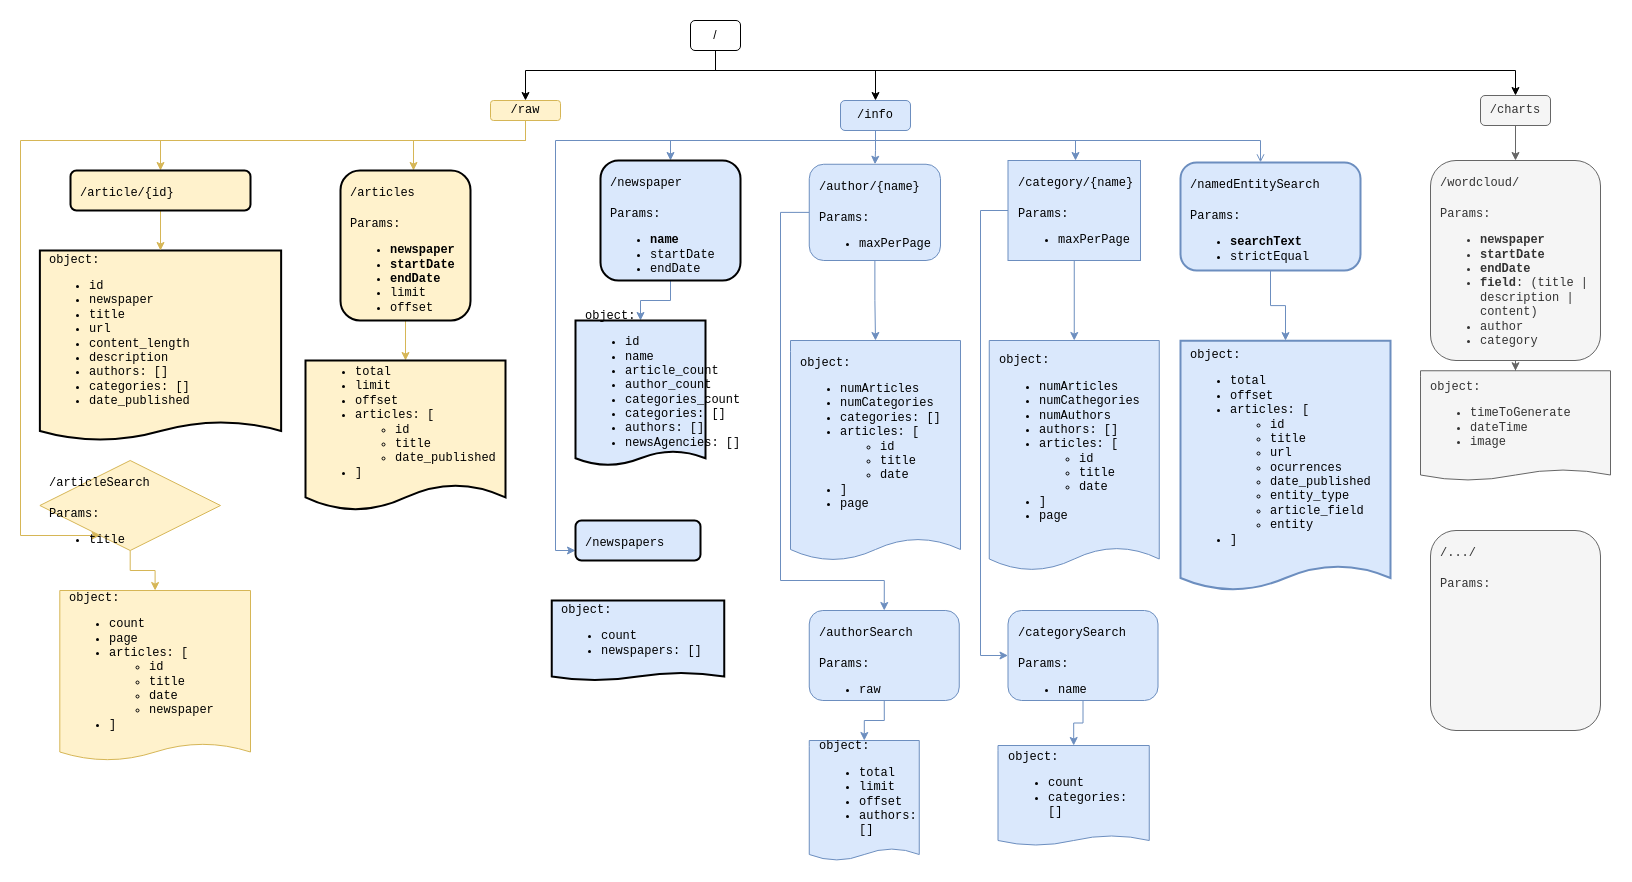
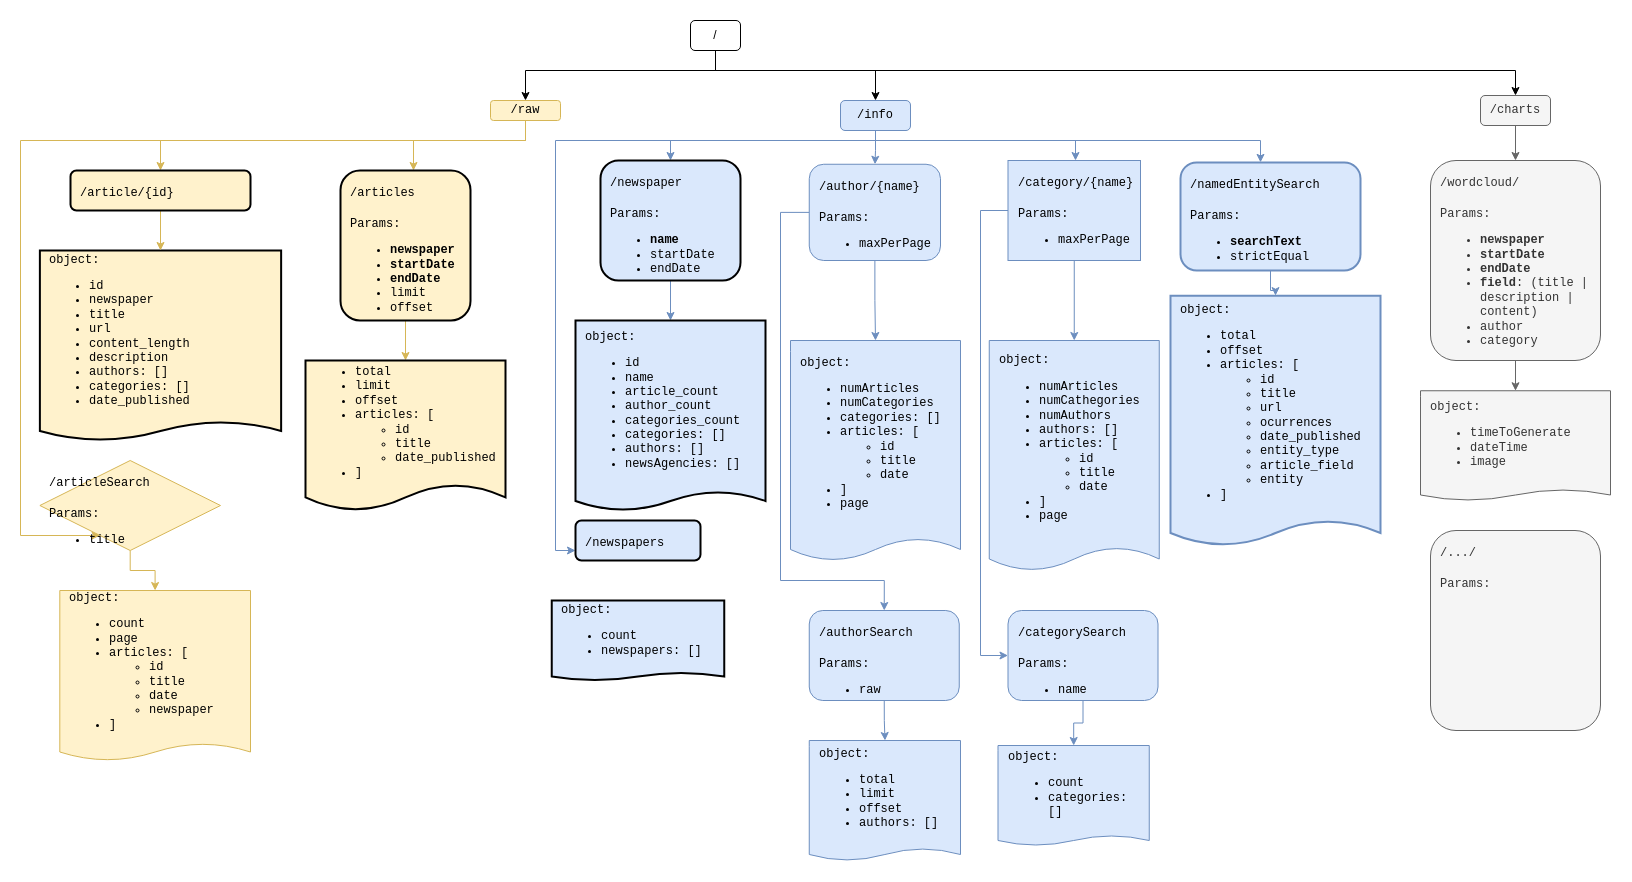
- <mxCell id="19" style="edgeStyle=orthogonalEdgeStyle;rounded=0;orthogonalLoop=1;jettySize=auto;html=1;exitX=0.5;exitY=1;exitDx=0;exitDy=0;fillColor=#dae8fc;strokeColor=#6c8ebf;endArrow=open;" parent="1" source="20" target="34" edge="1"><mxGeometry relative="1" as="geometry"><Array as="points"><mxPoint x="875" y="140" /><mxPoint x="1260" y="140" /></Array></mxGeometry></mxCell>
+ <mxCell id="19" style="edgeStyle=orthogonalEdgeStyle;rounded=0;orthogonalLoop=1;jettySize=auto;html=1;exitX=0.5;exitY=1;exitDx=0;exitDy=0;fillColor=#dae8fc;strokeColor=#6c8ebf;" parent="1" source="20" target="34" edge="1"><mxGeometry relative="1" as="geometry"><Array as="points"><mxPoint x="875" y="140" /><mxPoint x="1260" y="140" /></Array></mxGeometry></mxCell>
- <mxCell id="24" value="object:&lt;br&gt;&lt;ul&gt;&lt;li&gt;id&lt;/li&gt;&lt;li&gt;name&lt;/li&gt;&lt;li&gt;article_count&lt;/li&gt;&lt;li&gt;author_count&lt;/li&gt;&lt;li&gt;categories_count&lt;/li&gt;&lt;li&gt;categories: []&lt;/li&gt;&lt;li&gt;authors: []&lt;/li&gt;&lt;li&gt;newsAgencies: []&lt;/li&gt;&lt;/ul&gt;" style="shape=document;whiteSpace=wrap;html=1;boundedLbl=1;align=left;spacing=10;fontFamily=Courier New;size=0.1;fillColor=#dae8fc;strokeColor=default;strokeWidth=2;" parent="1" vertex="1"><mxGeometry x="575" y="320" width="130" height="145" as="geometry" /></mxCell>
+ <mxCell id="24" value="object:&lt;br&gt;&lt;ul&gt;&lt;li&gt;id&lt;/li&gt;&lt;li&gt;name&lt;/li&gt;&lt;li&gt;article_count&lt;/li&gt;&lt;li&gt;author_count&lt;/li&gt;&lt;li&gt;categories_count&lt;/li&gt;&lt;li&gt;categories: []&lt;/li&gt;&lt;li&gt;authors: []&lt;/li&gt;&lt;li&gt;newsAgencies: []&lt;/li&gt;&lt;/ul&gt;" style="shape=document;whiteSpace=wrap;html=1;boundedLbl=1;align=left;spacing=10;fontFamily=Courier New;size=0.1;fillColor=#dae8fc;strokeColor=default;strokeWidth=2;" parent="1" vertex="1"><mxGeometry x="575" y="320" width="190" height="190" as="geometry" /></mxCell>
- <mxCell id="51" value="object:&lt;br&gt;&lt;ul&gt;&lt;li style=&quot;border-color: var(--border-color);&quot;&gt;timeToGenerate&lt;/li&gt;&lt;li style=&quot;border-color: var(--border-color);&quot;&gt;dateTime&lt;/li&gt;&lt;li style=&quot;border-color: var(--border-color);&quot;&gt;image&lt;/li&gt;&lt;/ul&gt;" style="shape=document;whiteSpace=wrap;html=1;boundedLbl=1;align=left;spacing=10;fontFamily=Courier New;size=0.1;fillColor=#f5f5f5;strokeColor=#666666;fontColor=#333333;" parent="1" vertex="1"><mxGeometry x="1420" y="370.25" width="190" height="109.75" as="geometry" /></mxCell>
+ <mxCell id="51" value="object:&lt;br&gt;&lt;ul&gt;&lt;li style=&quot;border-color: var(--border-color);&quot;&gt;timeToGenerate&lt;/li&gt;&lt;li style=&quot;border-color: var(--border-color);&quot;&gt;dateTime&lt;/li&gt;&lt;li style=&quot;border-color: var(--border-color);&quot;&gt;image&lt;/li&gt;&lt;/ul&gt;" style="shape=document;whiteSpace=wrap;html=1;boundedLbl=1;align=left;spacing=10;fontFamily=Courier New;size=0.1;fillColor=#f5f5f5;strokeColor=#666666;fontColor=#333333;" parent="1" vertex="1"><mxGeometry x="1420" y="390.25" width="190" height="109.75" as="geometry" /></mxCell>
- <mxCell id="46" value="object:&lt;br&gt;&lt;ul&gt;&lt;li style=&quot;border-color: var(--border-color);&quot;&gt;total&lt;/li&gt;&lt;li style=&quot;border-color: var(--border-color);&quot;&gt;offset&lt;/li&gt;&lt;li style=&quot;border-color: var(--border-color);&quot;&gt;articles: [&lt;/li&gt;&lt;ul style=&quot;border-color: var(--border-color);&quot;&gt;&lt;li style=&quot;border-color: var(--border-color);&quot;&gt;id&lt;/li&gt;&lt;li style=&quot;border-color: var(--border-color);&quot;&gt;title&lt;/li&gt;&lt;li style=&quot;border-color: var(--border-color);&quot;&gt;url&lt;/li&gt;&lt;li style=&quot;border-color: var(--border-color);&quot;&gt;ocurrences&lt;/li&gt;&lt;li style=&quot;border-color: var(--border-color);&quot;&gt;date_published&lt;/li&gt;&lt;li style=&quot;border-color: var(--border-color);&quot;&gt;entity_type&lt;/li&gt;&lt;li style=&quot;border-color: var(--border-color);&quot;&gt;article_field&lt;/li&gt;&lt;li style=&quot;border-color: var(--border-color);&quot;&gt;entity&lt;/li&gt;&lt;/ul&gt;&lt;li style=&quot;border-color: var(--border-color);&quot;&gt;]&lt;/li&gt;&lt;/ul&gt;" style="shape=document;whiteSpace=wrap;html=1;boundedLbl=1;align=left;spacing=10;fontFamily=Courier New;size=0.1;fillColor=#dae8fc;strokeColor=#6c8ebf;strokeWidth=2;" parent="1" vertex="1"><mxGeometry x="1180" y="340.13" width="210" height="249.87" as="geometry" /></mxCell>
+ <mxCell id="46" value="object:&lt;br&gt;&lt;ul&gt;&lt;li style=&quot;border-color: var(--border-color);&quot;&gt;total&lt;/li&gt;&lt;li style=&quot;border-color: var(--border-color);&quot;&gt;offset&lt;/li&gt;&lt;li style=&quot;border-color: var(--border-color);&quot;&gt;articles: [&lt;/li&gt;&lt;ul style=&quot;border-color: var(--border-color);&quot;&gt;&lt;li style=&quot;border-color: var(--border-color);&quot;&gt;id&lt;/li&gt;&lt;li style=&quot;border-color: var(--border-color);&quot;&gt;title&lt;/li&gt;&lt;li style=&quot;border-color: var(--border-color);&quot;&gt;url&lt;/li&gt;&lt;li style=&quot;border-color: var(--border-color);&quot;&gt;ocurrences&lt;/li&gt;&lt;li style=&quot;border-color: var(--border-color);&quot;&gt;date_published&lt;/li&gt;&lt;li style=&quot;border-color: var(--border-color);&quot;&gt;entity_type&lt;/li&gt;&lt;li style=&quot;border-color: var(--border-color);&quot;&gt;article_field&lt;/li&gt;&lt;li style=&quot;border-color: var(--border-color);&quot;&gt;entity&lt;/li&gt;&lt;/ul&gt;&lt;li style=&quot;border-color: var(--border-color);&quot;&gt;]&lt;/li&gt;&lt;/ul&gt;" style="shape=document;whiteSpace=wrap;html=1;boundedLbl=1;align=left;spacing=10;fontFamily=Courier New;size=0.1;fillColor=#dae8fc;strokeColor=#6c8ebf;strokeWidth=2;" parent="1" vertex="1"><mxGeometry x="1170" y="295.13" width="210" height="249.87" as="geometry" /></mxCell>
- <mxCell id="40" value="object:&lt;br&gt;&lt;ul&gt;&lt;li style=&quot;border-color: var(--border-color);&quot;&gt;total&lt;/li&gt;&lt;li style=&quot;border-color: var(--border-color);&quot;&gt;limit&lt;/li&gt;&lt;li style=&quot;border-color: var(--border-color);&quot;&gt;offset&lt;/li&gt;&lt;li style=&quot;border-color: var(--border-color);&quot;&gt;authors: []&lt;/li&gt;&lt;/ul&gt;" style="shape=document;whiteSpace=wrap;html=1;boundedLbl=1;align=left;spacing=10;fontFamily=Courier New;size=0.1;fillColor=#dae8fc;strokeColor=#6c8ebf;" parent="1" vertex="1"><mxGeometry x="808.75" y="740" width="110" height="120" as="geometry" /></mxCell>
+ <mxCell id="40" value="object:&lt;br&gt;&lt;ul&gt;&lt;li style=&quot;border-color: var(--border-color);&quot;&gt;total&lt;/li&gt;&lt;li style=&quot;border-color: var(--border-color);&quot;&gt;limit&lt;/li&gt;&lt;li style=&quot;border-color: var(--border-color);&quot;&gt;offset&lt;/li&gt;&lt;li style=&quot;border-color: var(--border-color);&quot;&gt;authors: []&lt;/li&gt;&lt;/ul&gt;" style="shape=document;whiteSpace=wrap;html=1;boundedLbl=1;align=left;spacing=10;fontFamily=Courier New;size=0.1;fillColor=#dae8fc;strokeColor=#6c8ebf;" parent="1" vertex="1"><mxGeometry x="808.75" y="740" width="151.25" height="120" as="geometry" /></mxCell>
